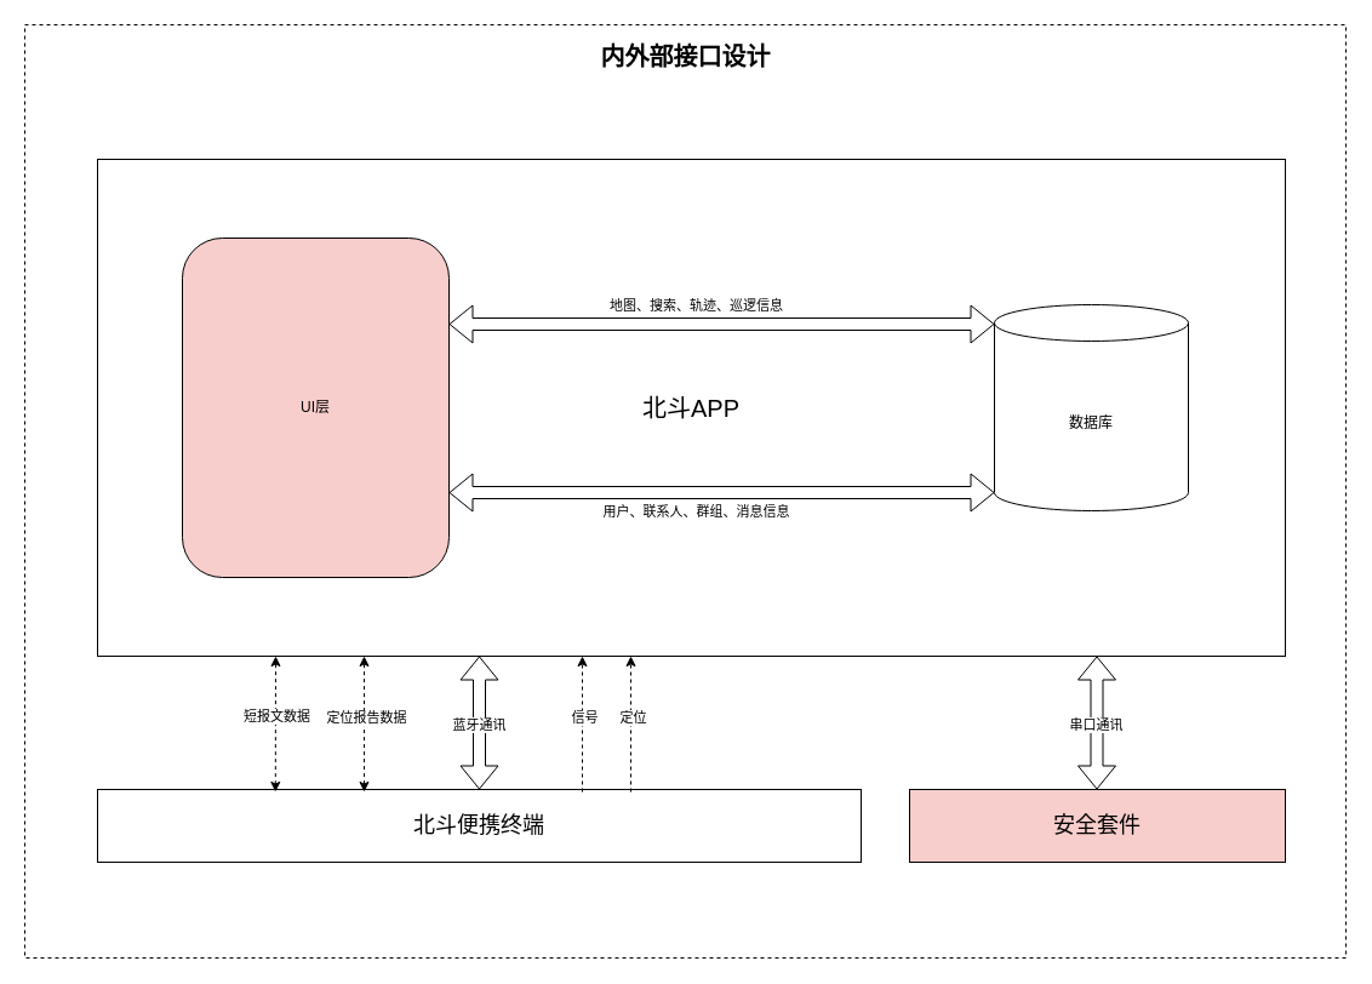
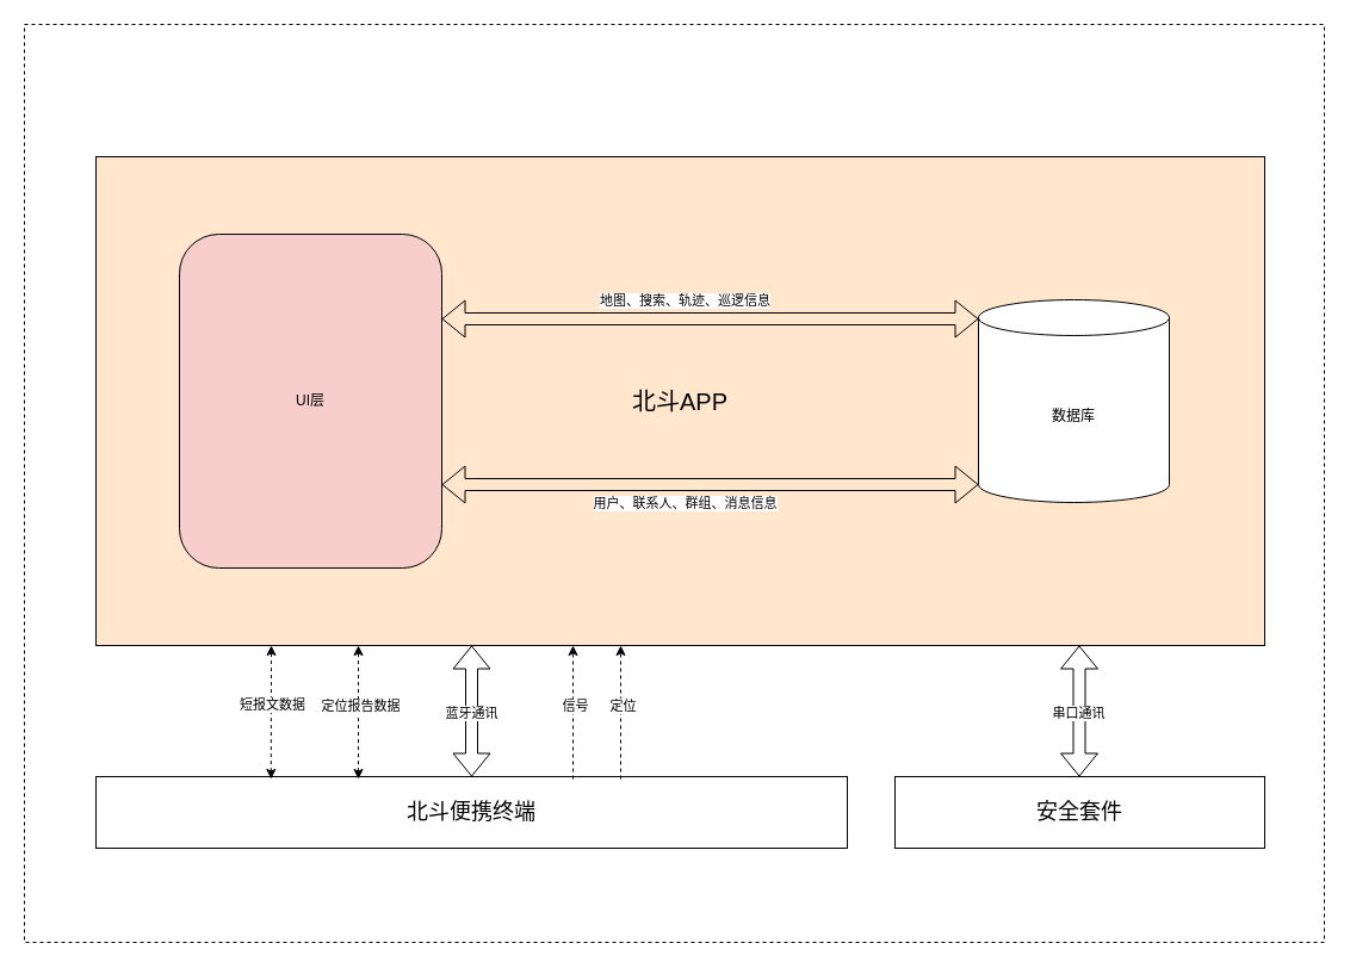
- <mxCell id="3" value="内外部接口设计" style="text;html=1;strokeColor=none;fillColor=none;align=center;verticalAlign=middle;whiteSpace=wrap;rounded=0;fontSize=20;fontStyle=1" vertex="1" parent="1"><mxGeometry x="477.5" y="31" width="175" height="30" as="geometry" /></mxCell>
- <mxCell id="4" value="北斗APP" style="rounded=0;whiteSpace=wrap;html=1;fontSize=20;" vertex="1" parent="1"><mxGeometry x="80" y="131" width="980" height="410" as="geometry" /></mxCell>
+ <mxCell id="4" value="北斗APP" style="rounded=0;whiteSpace=wrap;html=1;fontSize=20;fillColor=#ffe6cc;" vertex="1" parent="1"><mxGeometry x="80" y="131" width="980" height="410" as="geometry" /></mxCell>
- <mxCell id="6" value="安全套件" style="rounded=0;whiteSpace=wrap;html=1;fontSize=18;fillColor=#f8cecc;" vertex="1" parent="1"><mxGeometry x="750" y="651" width="310" height="60" as="geometry" /></mxCell>
+ <mxCell id="6" value="安全套件" style="rounded=0;whiteSpace=wrap;html=1;fontSize=18;" vertex="1" parent="1"><mxGeometry x="750" y="651" width="310" height="60" as="geometry" /></mxCell>
